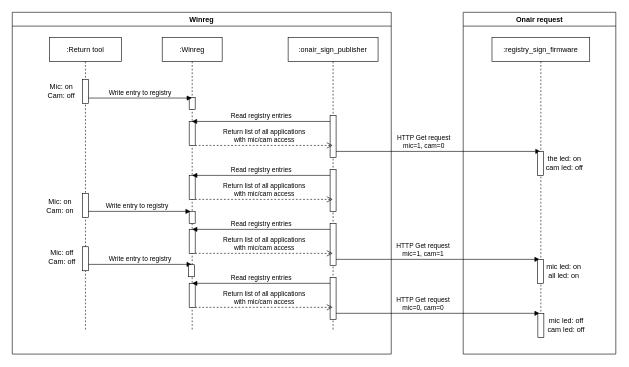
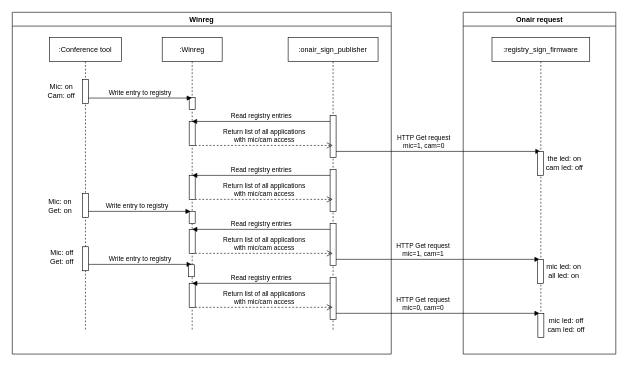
- <mxCell id="26" value=":Return tool" style="shape=umlLifeline;perimeter=lifelinePerimeter;whiteSpace=wrap;html=1;container=1;collapsible=0;recursiveResize=0;outlineConnect=0;" vertex="1" parent="4"><mxGeometry x="62" y="42" width="120" height="488" as="geometry" /></mxCell>
+ <mxCell id="26" value=":Conference tool" style="shape=umlLifeline;perimeter=lifelinePerimeter;whiteSpace=wrap;html=1;container=1;collapsible=0;recursiveResize=0;outlineConnect=0;" vertex="1" parent="4"><mxGeometry x="62" y="42" width="120" height="488" as="geometry" /></mxCell>
- <mxCell id="29" value="Mic: on&lt;br&gt;Cam: on" style="text;html=1;strokeColor=none;fillColor=none;align=center;verticalAlign=middle;whiteSpace=wrap;rounded=0;" vertex="1" parent="26"><mxGeometry x="-12" y="266" width="60" height="30" as="geometry" /></mxCell>
+ <mxCell id="29" value="Mic: on&lt;br&gt;Get: on" style="text;html=1;strokeColor=none;fillColor=none;align=center;verticalAlign=middle;whiteSpace=wrap;rounded=0;" vertex="1" parent="26"><mxGeometry x="-12" y="266" width="60" height="30" as="geometry" /></mxCell>
- <mxCell id="33" value="Mic: off&lt;br&gt;Cam: off" style="text;html=1;strokeColor=none;fillColor=none;align=center;verticalAlign=middle;whiteSpace=wrap;rounded=0;" vertex="1" parent="26"><mxGeometry x="-9" y="352" width="60" height="30" as="geometry" /></mxCell>
+ <mxCell id="33" value="Mic: off&lt;br&gt;Get: off" style="text;html=1;strokeColor=none;fillColor=none;align=center;verticalAlign=middle;whiteSpace=wrap;rounded=0;" vertex="1" parent="26"><mxGeometry x="-9" y="352" width="60" height="30" as="geometry" /></mxCell>
